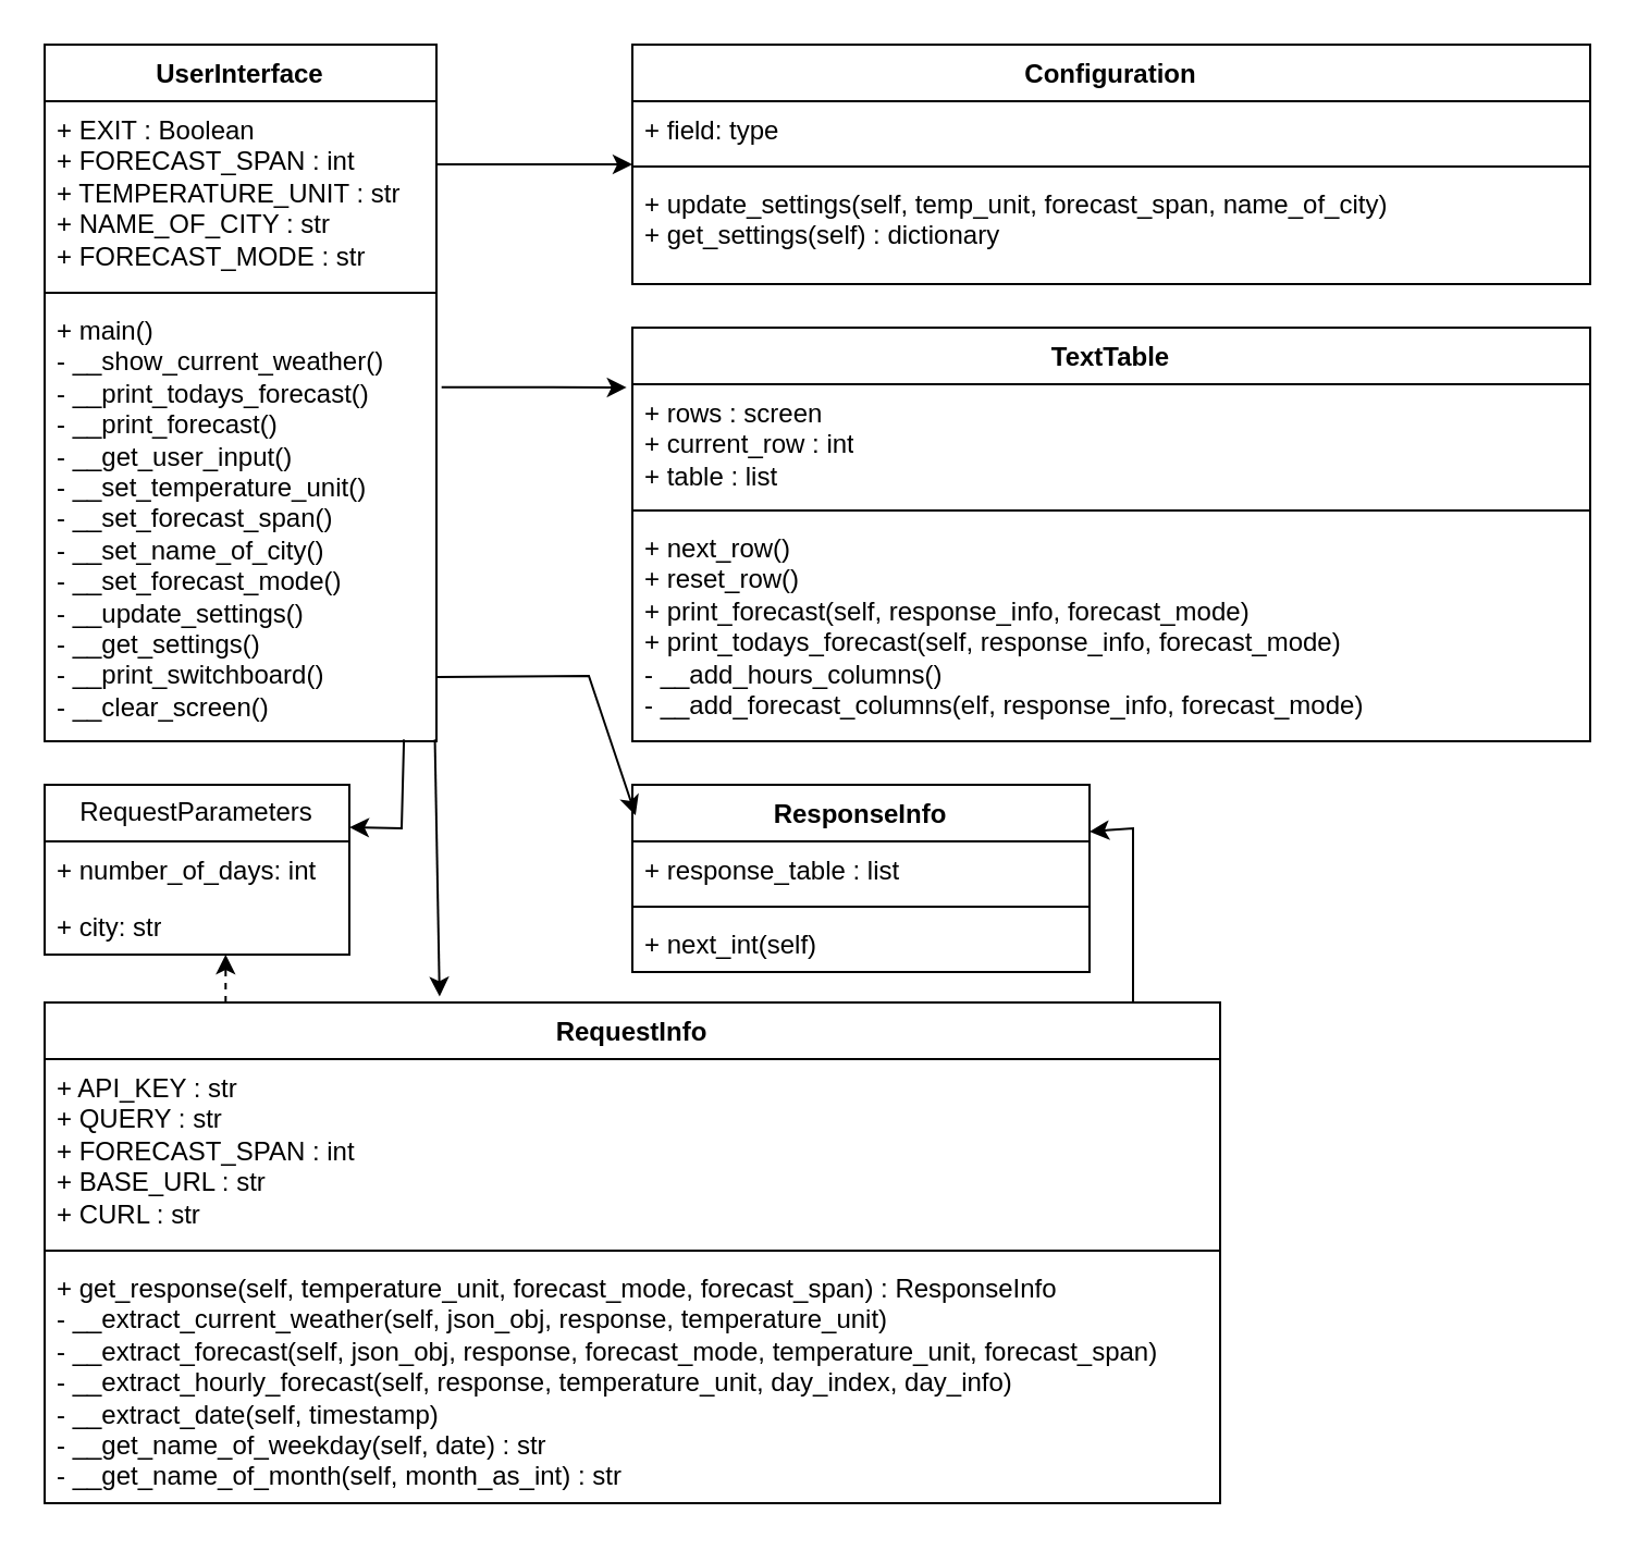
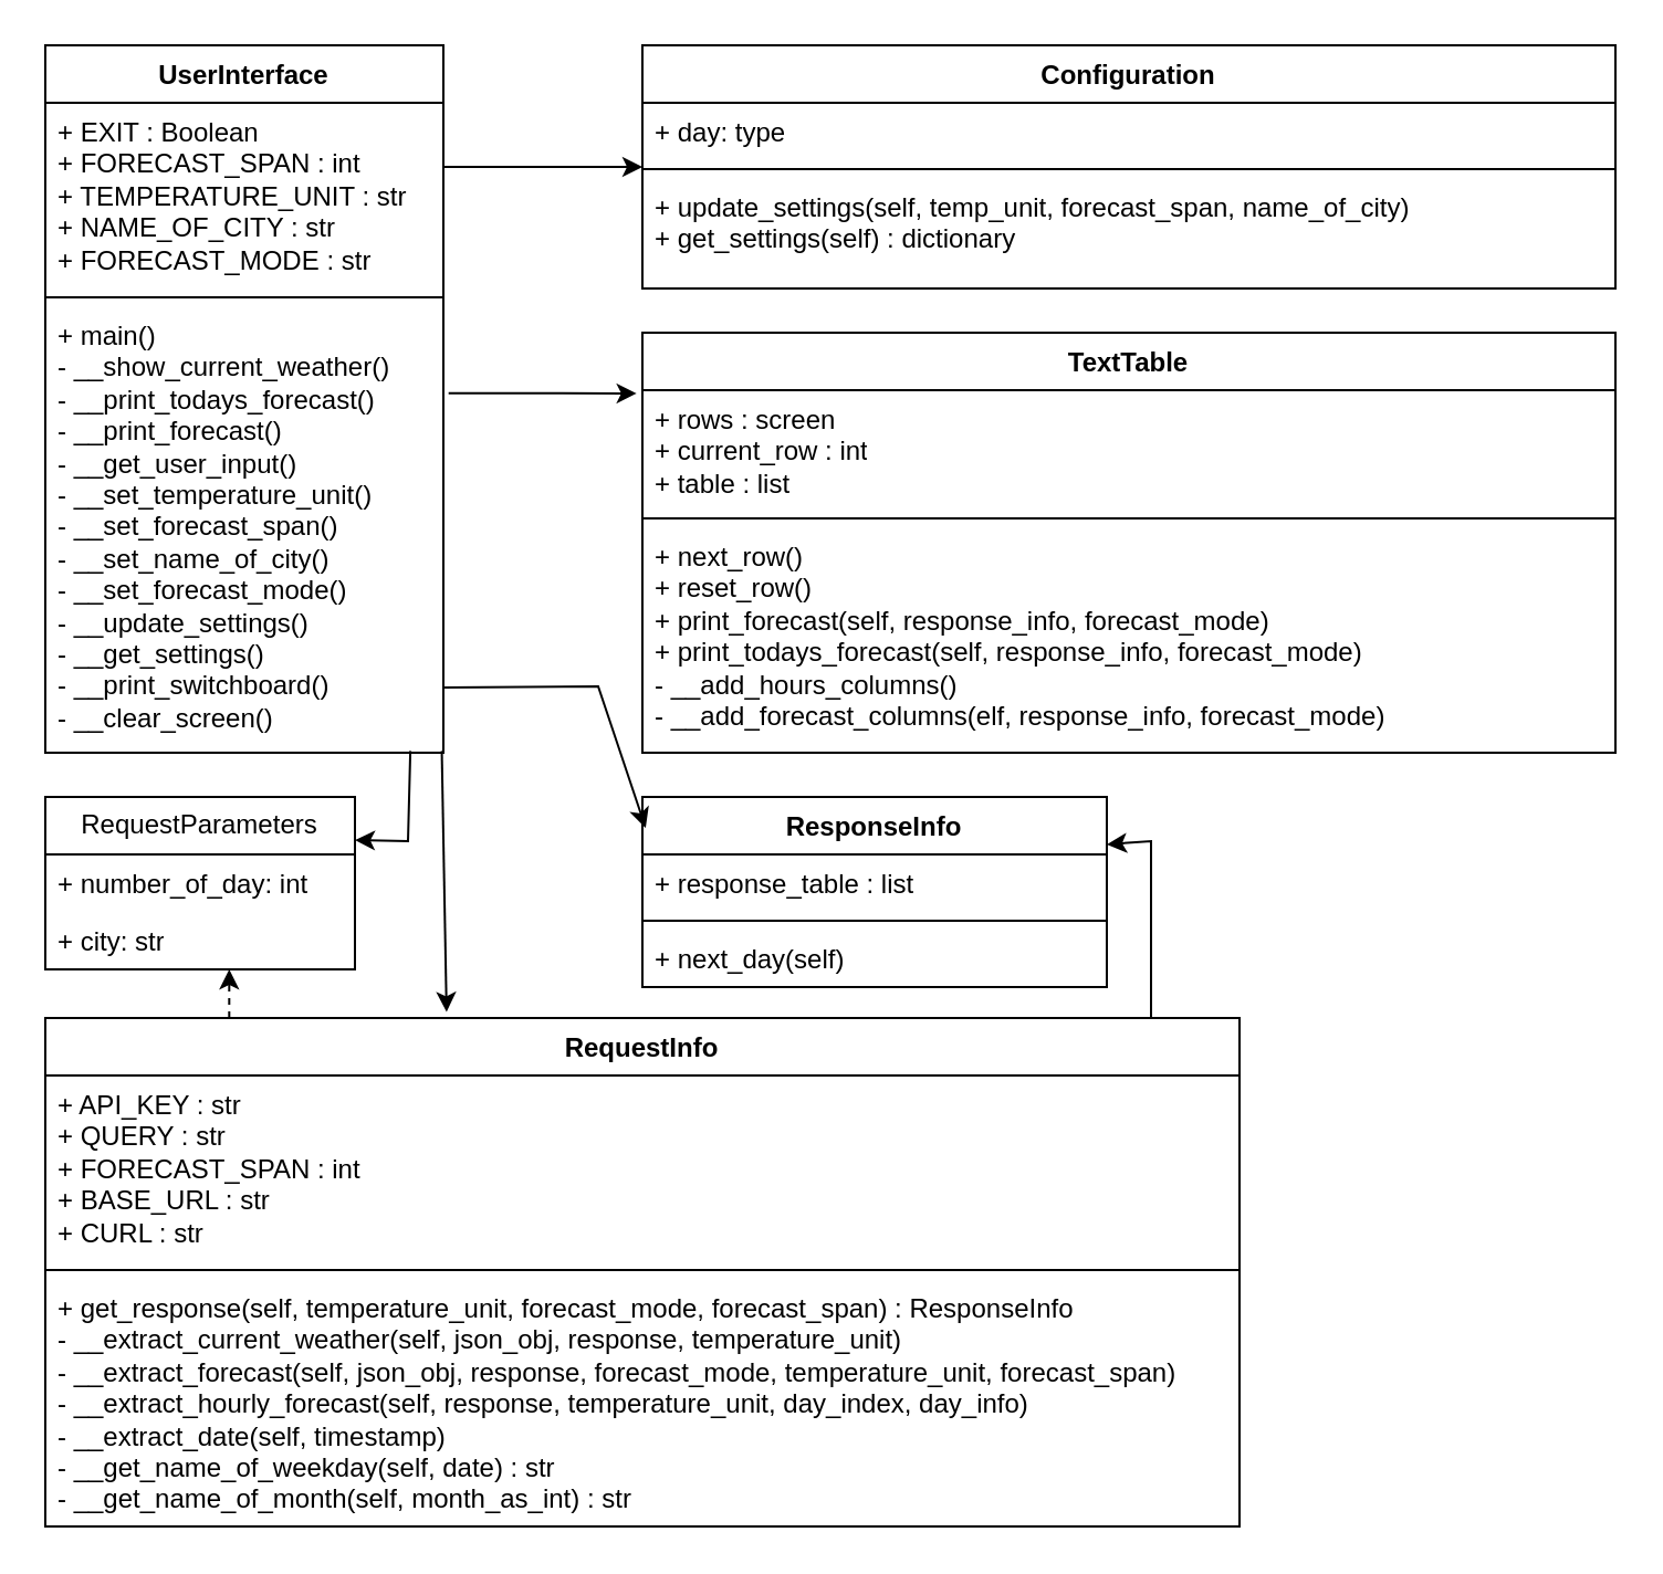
- <mxCell id="22" value="+ field: type" style="text;strokeColor=none;fillColor=none;align=left;verticalAlign=top;spacingLeft=4;spacingRight=4;overflow=hidden;rotatable=0;points=[[0,0.5],[1,0.5]];portConstraint=eastwest;whiteSpace=wrap;html=1;" vertex="1" parent="21"><mxGeometry y="26" width="440" height="26" as="geometry" /></mxCell>
+ <mxCell id="22" value="+ day: type" style="text;strokeColor=none;fillColor=none;align=left;verticalAlign=top;spacingLeft=4;spacingRight=4;overflow=hidden;rotatable=0;points=[[0,0.5],[1,0.5]];portConstraint=eastwest;whiteSpace=wrap;html=1;" vertex="1" parent="21"><mxGeometry y="26" width="440" height="26" as="geometry" /></mxCell>
- <mxCell id="19" value="+ number_of_days: int" style="text;strokeColor=none;fillColor=none;align=left;verticalAlign=top;spacingLeft=4;spacingRight=4;overflow=hidden;rotatable=0;points=[[0,0.5],[1,0.5]];portConstraint=eastwest;whiteSpace=wrap;html=1;" vertex="1" parent="18"><mxGeometry y="26" width="140" height="26" as="geometry" /></mxCell>
+ <mxCell id="19" value="+ number_of_day: int" style="text;strokeColor=none;fillColor=none;align=left;verticalAlign=top;spacingLeft=4;spacingRight=4;overflow=hidden;rotatable=0;points=[[0,0.5],[1,0.5]];portConstraint=eastwest;whiteSpace=wrap;html=1;" vertex="1" parent="18"><mxGeometry y="26" width="140" height="26" as="geometry" /></mxCell>
- <mxCell id="17" value="+ next_int(self)" style="text;strokeColor=none;fillColor=none;align=left;verticalAlign=top;spacingLeft=4;spacingRight=4;overflow=hidden;rotatable=0;points=[[0,0.5],[1,0.5]];portConstraint=eastwest;whiteSpace=wrap;html=1;" vertex="1" parent="14"><mxGeometry y="60" width="210" height="26" as="geometry" /></mxCell>
+ <mxCell id="17" value="+ next_day(self)" style="text;strokeColor=none;fillColor=none;align=left;verticalAlign=top;spacingLeft=4;spacingRight=4;overflow=hidden;rotatable=0;points=[[0,0.5],[1,0.5]];portConstraint=eastwest;whiteSpace=wrap;html=1;" vertex="1" parent="14"><mxGeometry y="60" width="210" height="26" as="geometry" /></mxCell>
